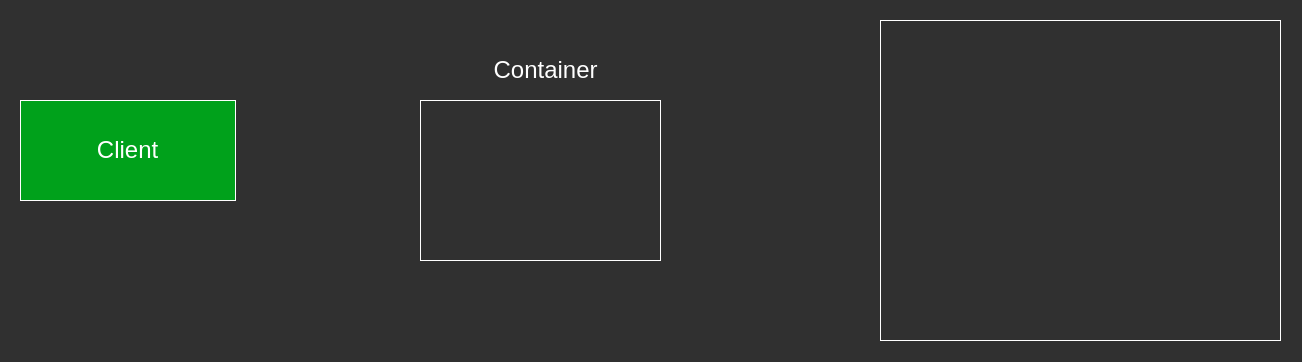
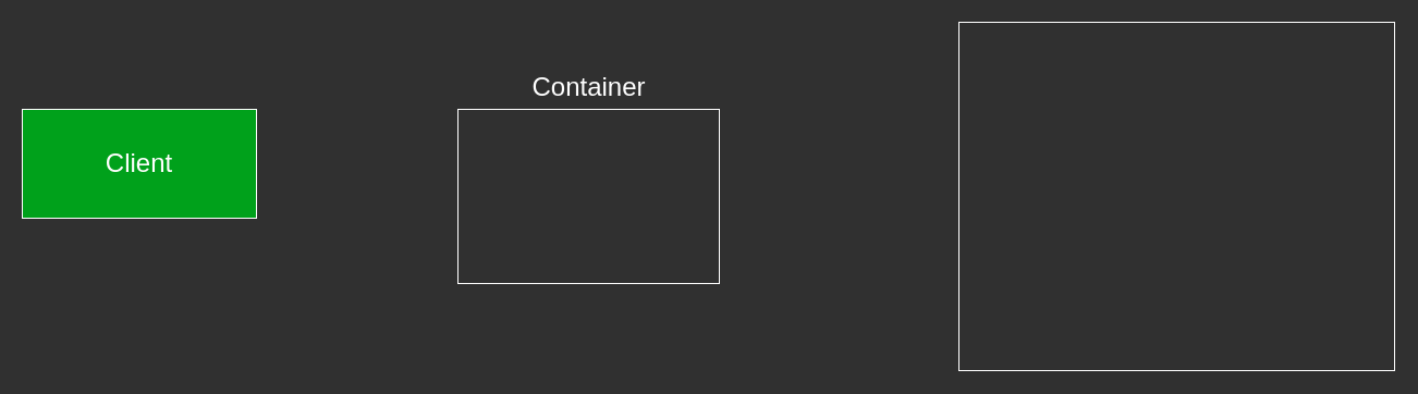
- <mxCell id="5" value="Container" style="text;html=1;align=center;verticalAlign=middle;resizable=0;points=[];autosize=1;strokeColor=none;fillColor=none;fontSize=24;fontColor=#FFFFFF;" vertex="1" parent="1"><mxGeometry x="475" y="50" width="140" height="40" as="geometry" /></mxCell>
+ <mxCell id="5" value="Container" style="text;html=1;align=center;verticalAlign=middle;resizable=0;points=[];autosize=1;strokeColor=none;fillColor=none;fontSize=24;fontColor=#FFFFFF;" vertex="1" parent="1"><mxGeometry x="470" y="60" width="140" height="40" as="geometry" /></mxCell>
